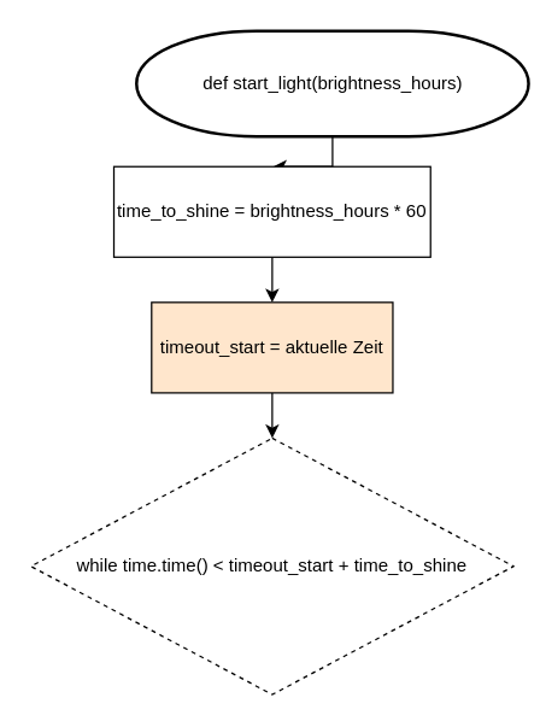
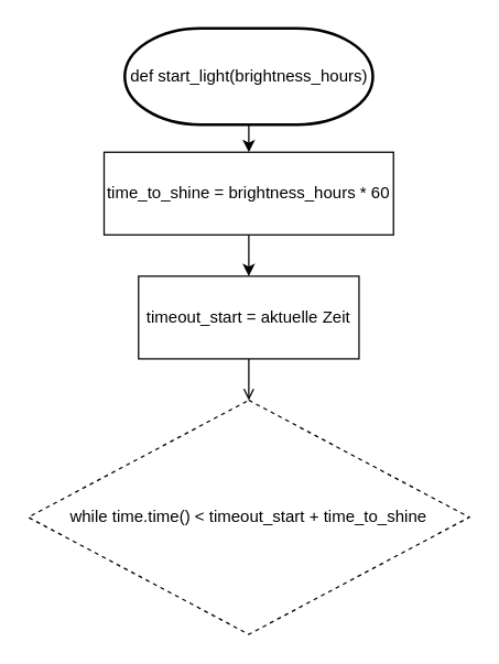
- <mxCell id="3" value="def start_light(brightness_hours)" style="shape=mxgraph.flowchart.terminator;strokeWidth=2;gradientColor=none;gradientDirection=north;fontStyle=0;html=1;" vertex="1" parent="1"><mxGeometry x="90" y="20" width="260" height="70" as="geometry" /></mxCell>
+ <mxCell id="3" value="def start_light(brightness_hours)" style="shape=mxgraph.flowchart.terminator;strokeWidth=2;gradientColor=none;gradientDirection=north;fontStyle=0;html=1;" vertex="1" parent="1"><mxGeometry x="90" y="20" width="180" height="70" as="geometry" /></mxCell>
- <mxCell id="7" value="&lt;span&gt;timeout_start = aktuelle Zeit&lt;/span&gt;" style="rounded=0;whiteSpace=wrap;html=1;fillColor=#ffe6cc;" vertex="1" parent="1"><mxGeometry x="100" y="200" width="160" height="60" as="geometry" /></mxCell>
+ <mxCell id="7" value="&lt;span&gt;timeout_start = aktuelle Zeit&lt;/span&gt;" style="rounded=0;whiteSpace=wrap;html=1;" vertex="1" parent="1"><mxGeometry x="100" y="200" width="160" height="60" as="geometry" /></mxCell>
- <mxCell id="6" value="" style="edgeStyle=orthogonalEdgeStyle;rounded=0;orthogonalLoop=1;jettySize=auto;html=1;" edge="1" parent="1" source="7" target="8"><mxGeometry relative="1" as="geometry" /></mxCell>
+ <mxCell id="6" value="" style="edgeStyle=orthogonalEdgeStyle;rounded=0;orthogonalLoop=1;jettySize=auto;html=1;endArrow=open;" edge="1" parent="1" source="7" target="8"><mxGeometry relative="1" as="geometry" /></mxCell>
